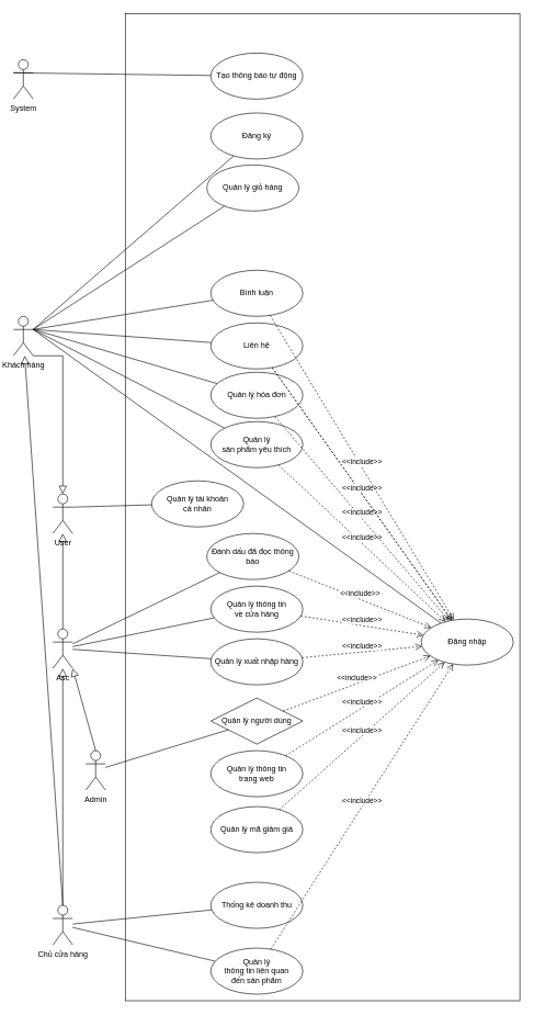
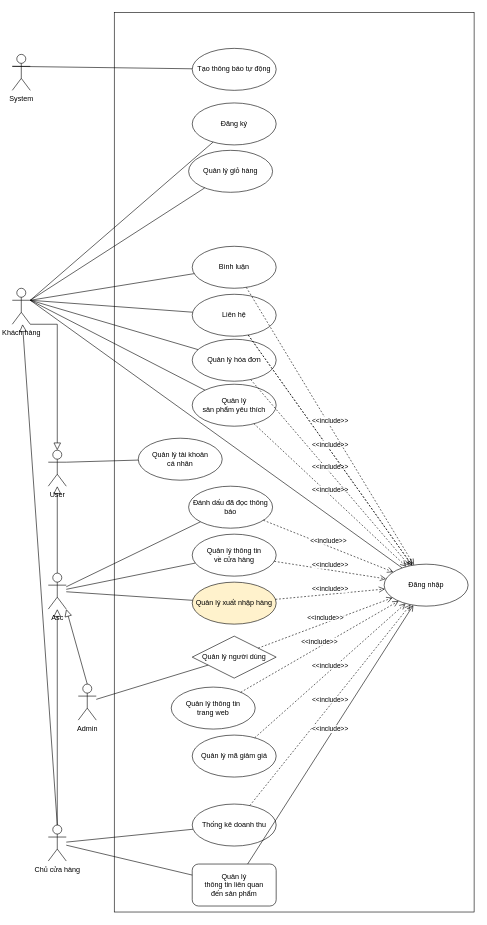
- <mxCell id="25" value="Quản lý xuất nhập hàng" style="ellipse;whiteSpace=wrap;html=1;" vertex="1" parent="1"><mxGeometry x="320" y="970" width="140" height="70" as="geometry" /></mxCell>
+ <mxCell id="25" value="Quản lý xuất nhập hàng" style="ellipse;whiteSpace=wrap;html=1;fillColor=#fff2cc;" vertex="1" parent="1"><mxGeometry x="320" y="970" width="140" height="70" as="geometry" /></mxCell>
- <mxCell id="12" value="&lt;div&gt;Quản lý thông tin&lt;/div&gt;&lt;div&gt;trang web&lt;br&gt;&lt;/div&gt;" style="ellipse;whiteSpace=wrap;html=1;" vertex="1" parent="1"><mxGeometry x="320" y="1140" width="140" height="70" as="geometry" /></mxCell>
+ <mxCell id="12" value="&lt;div&gt;Quản lý thông tin&lt;/div&gt;&lt;div&gt;trang web&lt;br&gt;&lt;/div&gt;" style="ellipse;whiteSpace=wrap;html=1;" vertex="1" parent="1"><mxGeometry x="285" y="1145" width="140" height="70" as="geometry" /></mxCell>
+ <mxCell id="48" value="&amp;lt;&amp;lt;include&amp;gt;&amp;gt;" style="html=1;verticalAlign=bottom;endArrow=open;dashed=1;endSize=8;strokeColor=#000000;" edge="1" parent="1" source="27" target="16"><mxGeometry relative="1" as="geometry"><mxPoint x="429.873" y="1238.347" as="sourcePoint" /><mxPoint x="620.155" y="1036.659" as="targetPoint" /></mxGeometry></mxCell>
- <mxCell id="49" value="&amp;lt;&amp;lt;include&amp;gt;&amp;gt;" style="html=1;verticalAlign=bottom;endArrow=open;dashed=1;endSize=8;strokeColor=#000000;" edge="1" parent="1" source="29" target="16"><mxGeometry relative="1" as="geometry"><mxPoint x="421.858" y="1351.75" as="sourcePoint" /><mxPoint x="628.154" y="1038.252" as="targetPoint" /></mxGeometry></mxCell>
+ <mxCell id="49" value="&amp;lt;&amp;lt;include&amp;gt;&amp;gt;" style="html=1;verticalAlign=bottom;endArrow=open;dashed=0;endSize=8;strokeColor=#000000;" edge="1" parent="1" source="29" target="16"><mxGeometry relative="1" as="geometry"><mxPoint x="421.858" y="1351.75" as="sourcePoint" /><mxPoint x="628.154" y="1038.252" as="targetPoint" /></mxGeometry></mxCell>
- <mxCell id="29" value="&lt;div&gt;Quản lý &lt;br&gt;&lt;/div&gt;&lt;div&gt;thông tin liên quan&lt;/div&gt;&lt;div&gt;đến sản phẩm&lt;br&gt;&lt;/div&gt;" style="ellipse;whiteSpace=wrap;html=1;" vertex="1" parent="1"><mxGeometry x="320" y="1440" width="140" height="70" as="geometry" /></mxCell>
+ <mxCell id="29" value="&lt;div&gt;Quản lý &lt;br&gt;&lt;/div&gt;&lt;div&gt;thông tin liên quan&lt;/div&gt;&lt;div&gt;đến sản phẩm&lt;br&gt;&lt;/div&gt;" style="whiteSpace=wrap;html=1;rounded=1;" vertex="1" parent="1"><mxGeometry x="320" y="1440" width="140" height="70" as="geometry" /></mxCell>
